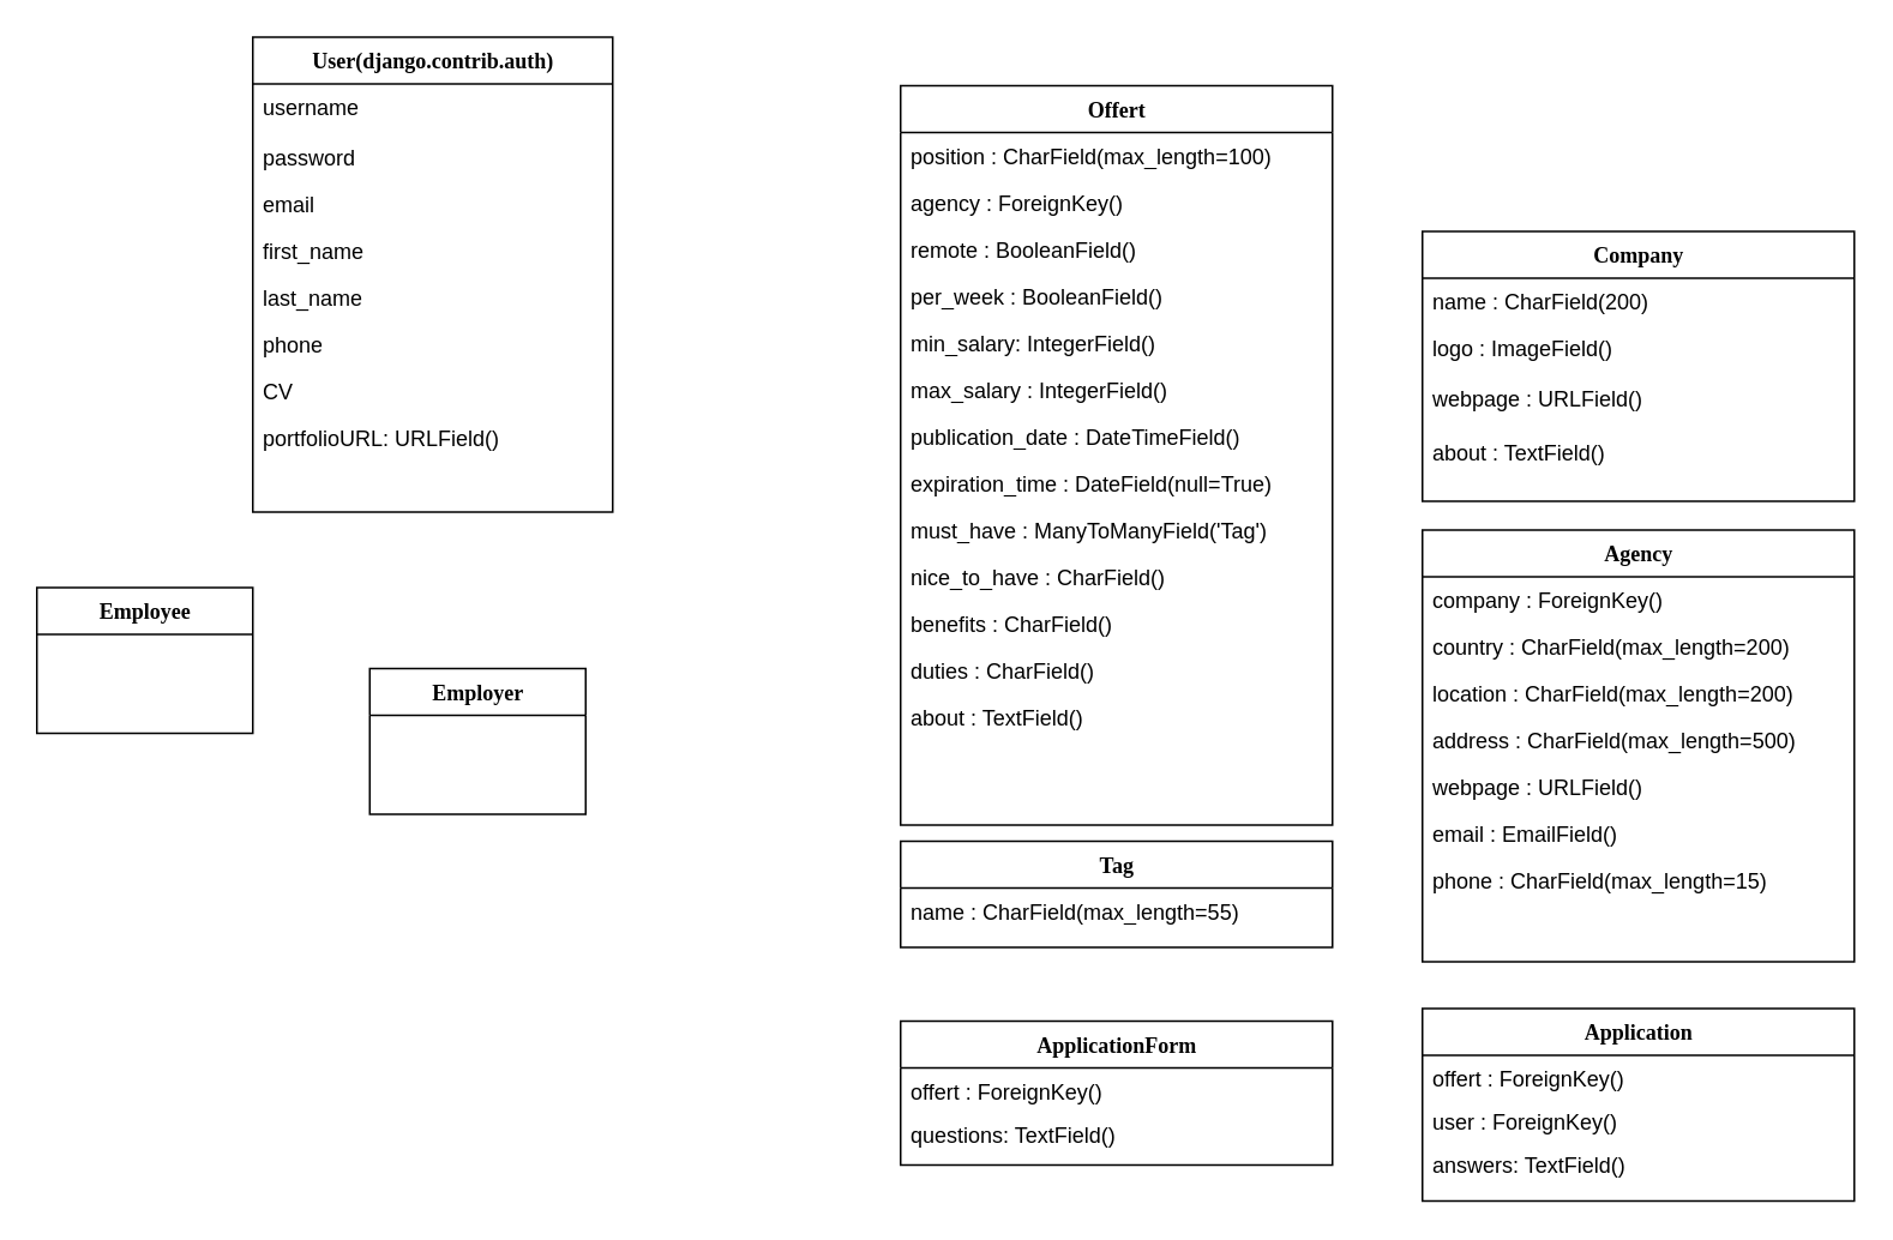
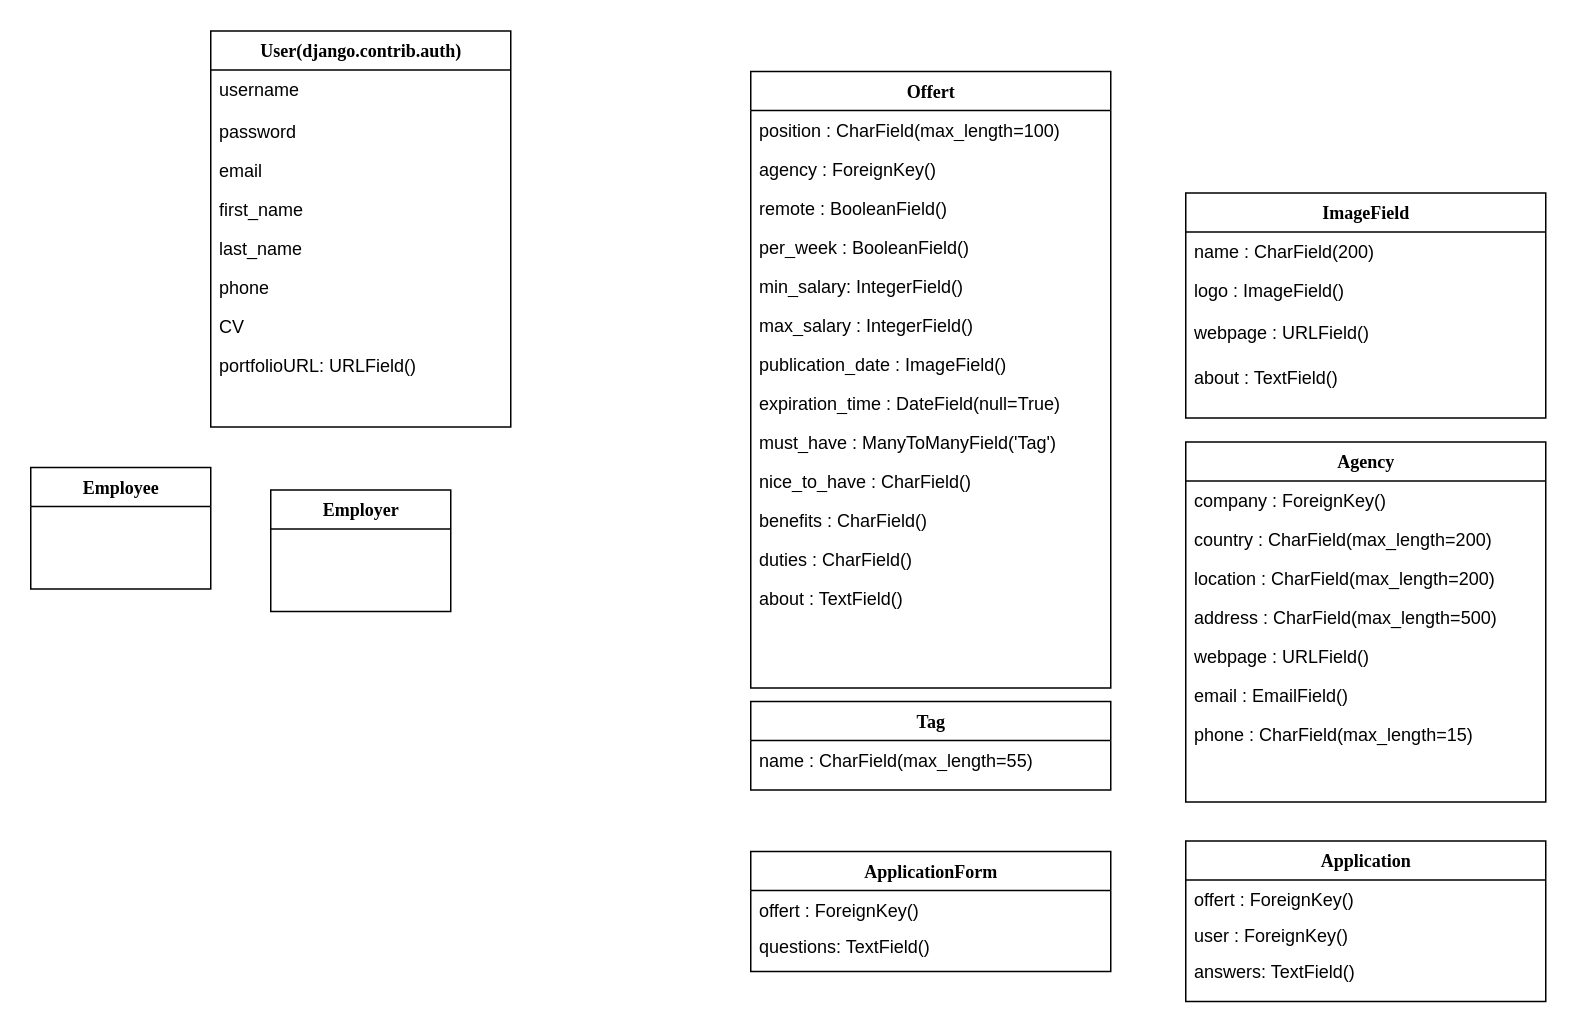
- <mxCell id="24" value="Company" style="swimlane;html=1;fontStyle=1;align=center;verticalAlign=top;childLayout=stackLayout;horizontal=1;startSize=26;horizontalStack=0;resizeParent=1;resizeLast=0;collapsible=1;marginBottom=0;swimlaneFillColor=#ffffff;rounded=0;shadow=0;comic=0;labelBackgroundColor=none;strokeColor=#000000;strokeWidth=1;fillColor=none;fontFamily=Verdana;fontSize=12;fontColor=#000000;" parent="1" vertex="1"><mxGeometry x="790" y="128" width="240" height="150" as="geometry"><mxRectangle x="470" y="83" width="70" height="26" as="alternateBounds" /></mxGeometry></mxCell>
+ <mxCell id="24" value="ImageField" style="swimlane;html=1;fontStyle=1;align=center;verticalAlign=top;childLayout=stackLayout;horizontal=1;startSize=26;horizontalStack=0;resizeParent=1;resizeLast=0;collapsible=1;marginBottom=0;swimlaneFillColor=#ffffff;rounded=0;shadow=0;comic=0;labelBackgroundColor=none;strokeColor=#000000;strokeWidth=1;fillColor=none;fontFamily=Verdana;fontSize=12;fontColor=#000000;" parent="1" vertex="1"><mxGeometry x="790" y="128" width="240" height="150" as="geometry"><mxRectangle x="470" y="83" width="70" height="26" as="alternateBounds" /></mxGeometry></mxCell>
- <mxCell id="9" value="publication_date : DateTimeField()" style="text;html=1;strokeColor=none;fillColor=none;align=left;verticalAlign=top;spacingLeft=4;spacingRight=4;whiteSpace=wrap;overflow=hidden;rotatable=0;points=[[0,0.5],[1,0.5]];portConstraint=eastwest;" parent="2" vertex="1"><mxGeometry y="182" width="240" height="26" as="geometry" /></mxCell>
+ <mxCell id="9" value="publication_date : ImageField()" style="text;html=1;strokeColor=none;fillColor=none;align=left;verticalAlign=top;spacingLeft=4;spacingRight=4;whiteSpace=wrap;overflow=hidden;rotatable=0;points=[[0,0.5],[1,0.5]];portConstraint=eastwest;" parent="2" vertex="1"><mxGeometry y="182" width="240" height="26" as="geometry" /></mxCell>
- <mxCell id="44" value="Employee&lt;br&gt;" style="swimlane;html=1;fontStyle=1;align=center;verticalAlign=top;childLayout=stackLayout;horizontal=1;startSize=26;horizontalStack=0;resizeParent=1;resizeLast=0;collapsible=1;marginBottom=0;swimlaneFillColor=#ffffff;rounded=0;shadow=0;comic=0;labelBackgroundColor=none;strokeColor=#000000;strokeWidth=1;fillColor=none;fontFamily=Verdana;fontSize=12;fontColor=#000000;" parent="1" vertex="1"><mxGeometry x="20" y="326" width="120" height="81" as="geometry"><mxRectangle x="720" y="290" width="70" height="26" as="alternateBounds" /></mxGeometry></mxCell>
+ <mxCell id="44" value="Employee&lt;br&gt;" style="swimlane;html=1;fontStyle=1;align=center;verticalAlign=top;childLayout=stackLayout;horizontal=1;startSize=26;horizontalStack=0;resizeParent=1;resizeLast=0;collapsible=1;marginBottom=0;swimlaneFillColor=#ffffff;rounded=0;shadow=0;comic=0;labelBackgroundColor=none;strokeColor=#000000;strokeWidth=1;fillColor=none;fontFamily=Verdana;fontSize=12;fontColor=#000000;" parent="1" vertex="1"><mxGeometry x="20" y="311" width="120" height="81" as="geometry"><mxRectangle x="720" y="290" width="70" height="26" as="alternateBounds" /></mxGeometry></mxCell>
- <mxCell id="43" value="Employer" style="swimlane;html=1;fontStyle=1;align=center;verticalAlign=top;childLayout=stackLayout;horizontal=1;startSize=26;horizontalStack=0;resizeParent=1;resizeLast=0;collapsible=1;marginBottom=0;swimlaneFillColor=#ffffff;rounded=0;shadow=0;comic=0;labelBackgroundColor=none;strokeColor=#000000;strokeWidth=1;fillColor=none;fontFamily=Verdana;fontSize=12;fontColor=#000000;" parent="1" vertex="1"><mxGeometry x="205" y="371" width="120" height="81" as="geometry"><mxRectangle x="720" y="290" width="70" height="26" as="alternateBounds" /></mxGeometry></mxCell>
+ <mxCell id="43" value="Employer" style="swimlane;html=1;fontStyle=1;align=center;verticalAlign=top;childLayout=stackLayout;horizontal=1;startSize=26;horizontalStack=0;resizeParent=1;resizeLast=0;collapsible=1;marginBottom=0;swimlaneFillColor=#ffffff;rounded=0;shadow=0;comic=0;labelBackgroundColor=none;strokeColor=#000000;strokeWidth=1;fillColor=none;fontFamily=Verdana;fontSize=12;fontColor=#000000;" parent="1" vertex="1"><mxGeometry x="180" y="326" width="120" height="81" as="geometry"><mxRectangle x="720" y="290" width="70" height="26" as="alternateBounds" /></mxGeometry></mxCell>
